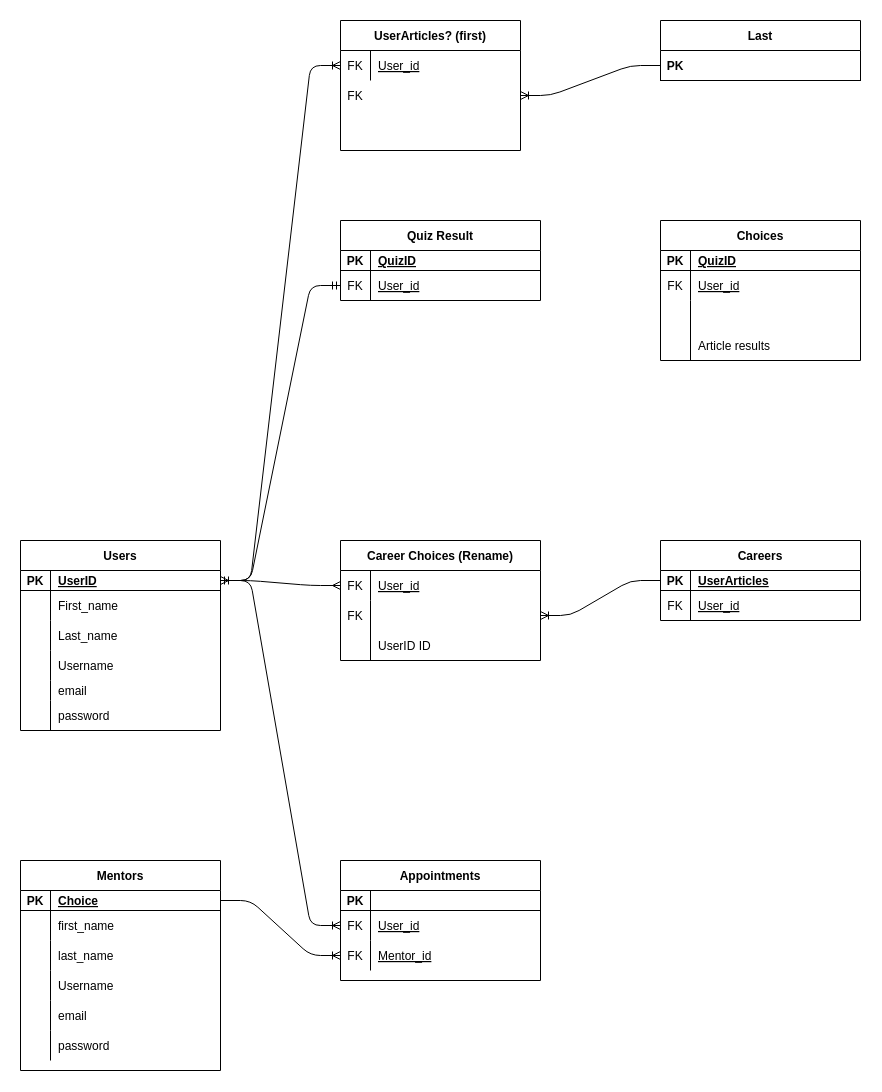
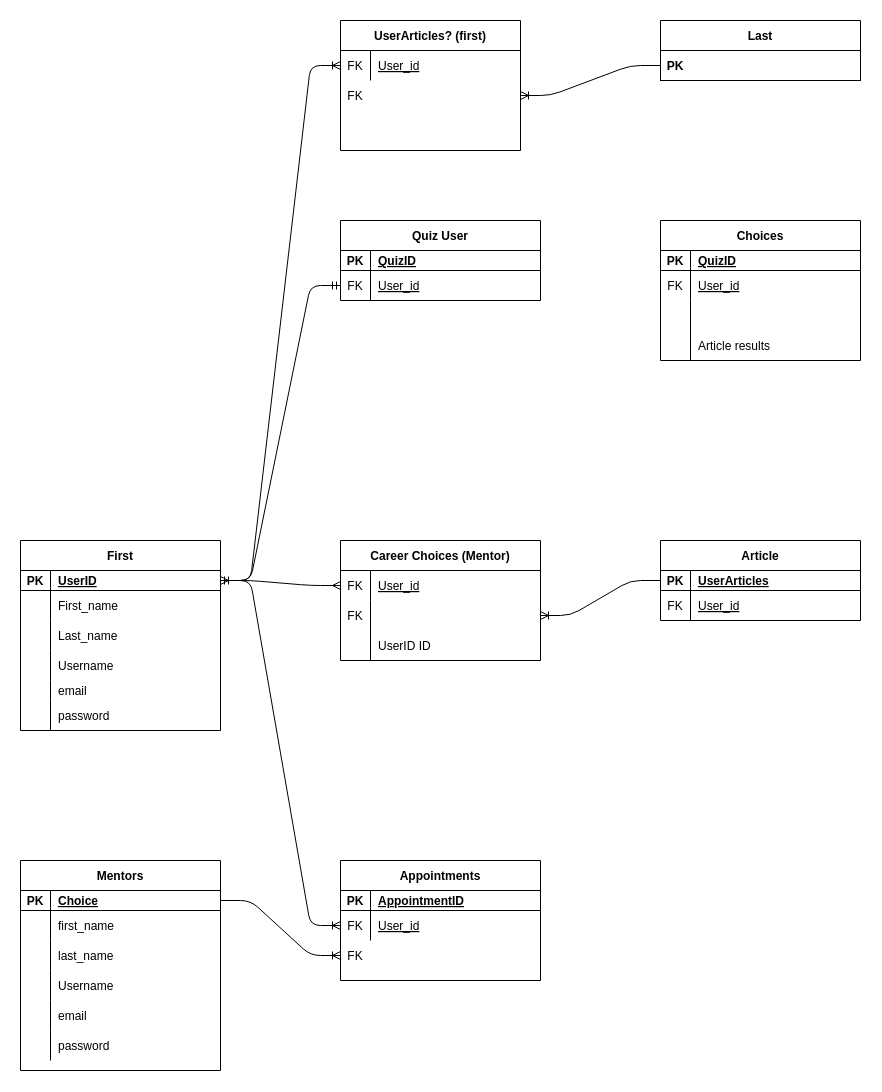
- <mxCell id="65" value="Quiz Result" style="shape=table;startSize=30;container=1;collapsible=1;childLayout=tableLayout;fixedRows=1;rowLines=0;fontStyle=1;align=center;resizeLast=1;" vertex="1" parent="1"><mxGeometry x="340" y="220" width="200" height="80" as="geometry" /></mxCell>
+ <mxCell id="65" value="Quiz User" style="shape=table;startSize=30;container=1;collapsible=1;childLayout=tableLayout;fixedRows=1;rowLines=0;fontStyle=1;align=center;resizeLast=1;" vertex="1" parent="1"><mxGeometry x="340" y="220" width="200" height="80" as="geometry" /></mxCell>
- <mxCell id="46" value="Users" style="shape=table;startSize=30;container=1;collapsible=1;childLayout=tableLayout;fixedRows=1;rowLines=0;fontStyle=1;align=center;resizeLast=1;" vertex="1" parent="1"><mxGeometry x="20" y="540" width="200" height="190" as="geometry" /></mxCell>
+ <mxCell id="46" value="First" style="shape=table;startSize=30;container=1;collapsible=1;childLayout=tableLayout;fixedRows=1;rowLines=0;fontStyle=1;align=center;resizeLast=1;" vertex="1" parent="1"><mxGeometry x="20" y="540" width="200" height="190" as="geometry" /></mxCell>
- <mxCell id="79" value="Career Choices (Rename)" style="shape=table;startSize=30;container=1;collapsible=1;childLayout=tableLayout;fixedRows=1;rowLines=0;fontStyle=1;align=center;resizeLast=1;" vertex="1" parent="1"><mxGeometry x="340" y="540" width="200" height="120" as="geometry" /></mxCell>
+ <mxCell id="79" value="Career Choices (Mentor)" style="shape=table;startSize=30;container=1;collapsible=1;childLayout=tableLayout;fixedRows=1;rowLines=0;fontStyle=1;align=center;resizeLast=1;" vertex="1" parent="1"><mxGeometry x="340" y="540" width="200" height="120" as="geometry" /></mxCell>
- <mxCell id="72" value="Careers" style="shape=table;startSize=30;container=1;collapsible=1;childLayout=tableLayout;fixedRows=1;rowLines=0;fontStyle=1;align=center;resizeLast=1;" vertex="1" parent="1"><mxGeometry x="660" y="540" width="200" height="80" as="geometry" /></mxCell>
+ <mxCell id="72" value="Article" style="shape=table;startSize=30;container=1;collapsible=1;childLayout=tableLayout;fixedRows=1;rowLines=0;fontStyle=1;align=center;resizeLast=1;" vertex="1" parent="1"><mxGeometry x="660" y="540" width="200" height="80" as="geometry" /></mxCell>
+ <mxCell id="20" value="AppointmentID" style="shape=partialRectangle;connectable=0;fillColor=none;top=0;left=0;bottom=0;right=0;align=left;spacingLeft=6;fontStyle=5;overflow=hidden;" vertex="1" parent="18"><mxGeometry x="30" width="170" height="20" as="geometry"><mxRectangle width="170" height="20" as="alternateBounds" /></mxGeometry></mxCell>
- <mxCell id="26" value="Mentor_id" style="shape=partialRectangle;connectable=0;fillColor=none;top=0;left=0;bottom=0;right=0;align=left;spacingLeft=6;overflow=hidden;fontStyle=4" vertex="1" parent="24"><mxGeometry x="30" width="170" height="30" as="geometry"><mxRectangle width="170" height="30" as="alternateBounds" /></mxGeometry></mxCell>
